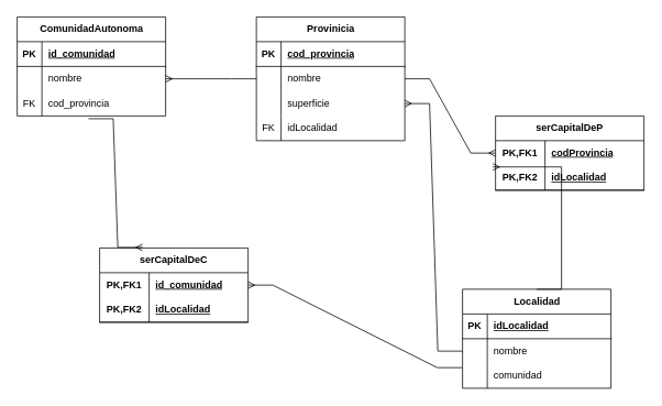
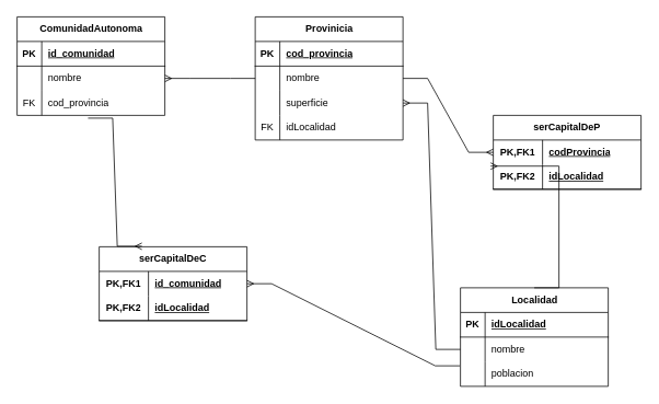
- <mxCell id="43" value="comunidad" style="shape=partialRectangle;connectable=0;fillColor=none;top=0;left=0;bottom=0;right=0;align=left;spacingLeft=6;overflow=hidden;whiteSpace=wrap;html=1;" vertex="1" parent="41"><mxGeometry x="30" width="150" height="30" as="geometry"><mxRectangle width="150" height="30" as="alternateBounds" /></mxGeometry></mxCell>
+ <mxCell id="43" value="poblacion" style="shape=partialRectangle;connectable=0;fillColor=none;top=0;left=0;bottom=0;right=0;align=left;spacingLeft=6;overflow=hidden;whiteSpace=wrap;html=1;" vertex="1" parent="41"><mxGeometry x="30" width="150" height="30" as="geometry"><mxRectangle width="150" height="30" as="alternateBounds" /></mxGeometry></mxCell>
